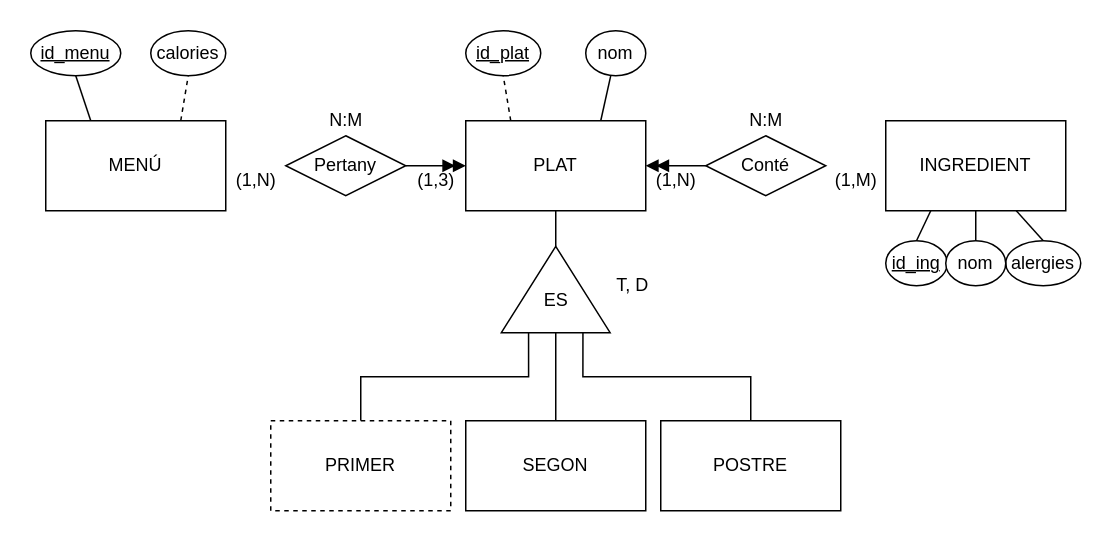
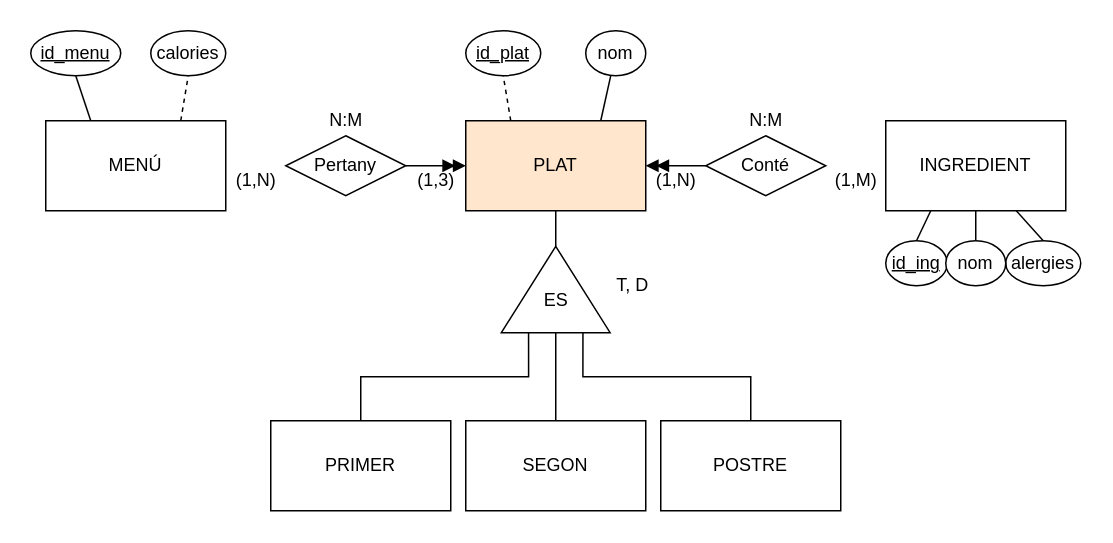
- <mxCell id="6" value="PLAT" style="rounded=0;whiteSpace=wrap;html=1;sketch=0;" vertex="1" parent="1"><mxGeometry x="310" y="80" width="120" height="60" as="geometry" /></mxCell>
+ <mxCell id="6" value="PLAT" style="rounded=0;whiteSpace=wrap;html=1;sketch=0;fillColor=#ffe6cc;" vertex="1" parent="1"><mxGeometry x="310" y="80" width="120" height="60" as="geometry" /></mxCell>
- <mxCell id="34" value="PRIMER" style="rounded=0;whiteSpace=wrap;html=1;sketch=0;dashed=1;" vertex="1" parent="1"><mxGeometry x="180" y="280" width="120" height="60" as="geometry" /></mxCell>
+ <mxCell id="34" value="PRIMER" style="rounded=0;whiteSpace=wrap;html=1;sketch=0;" vertex="1" parent="1"><mxGeometry x="180" y="280" width="120" height="60" as="geometry" /></mxCell>
